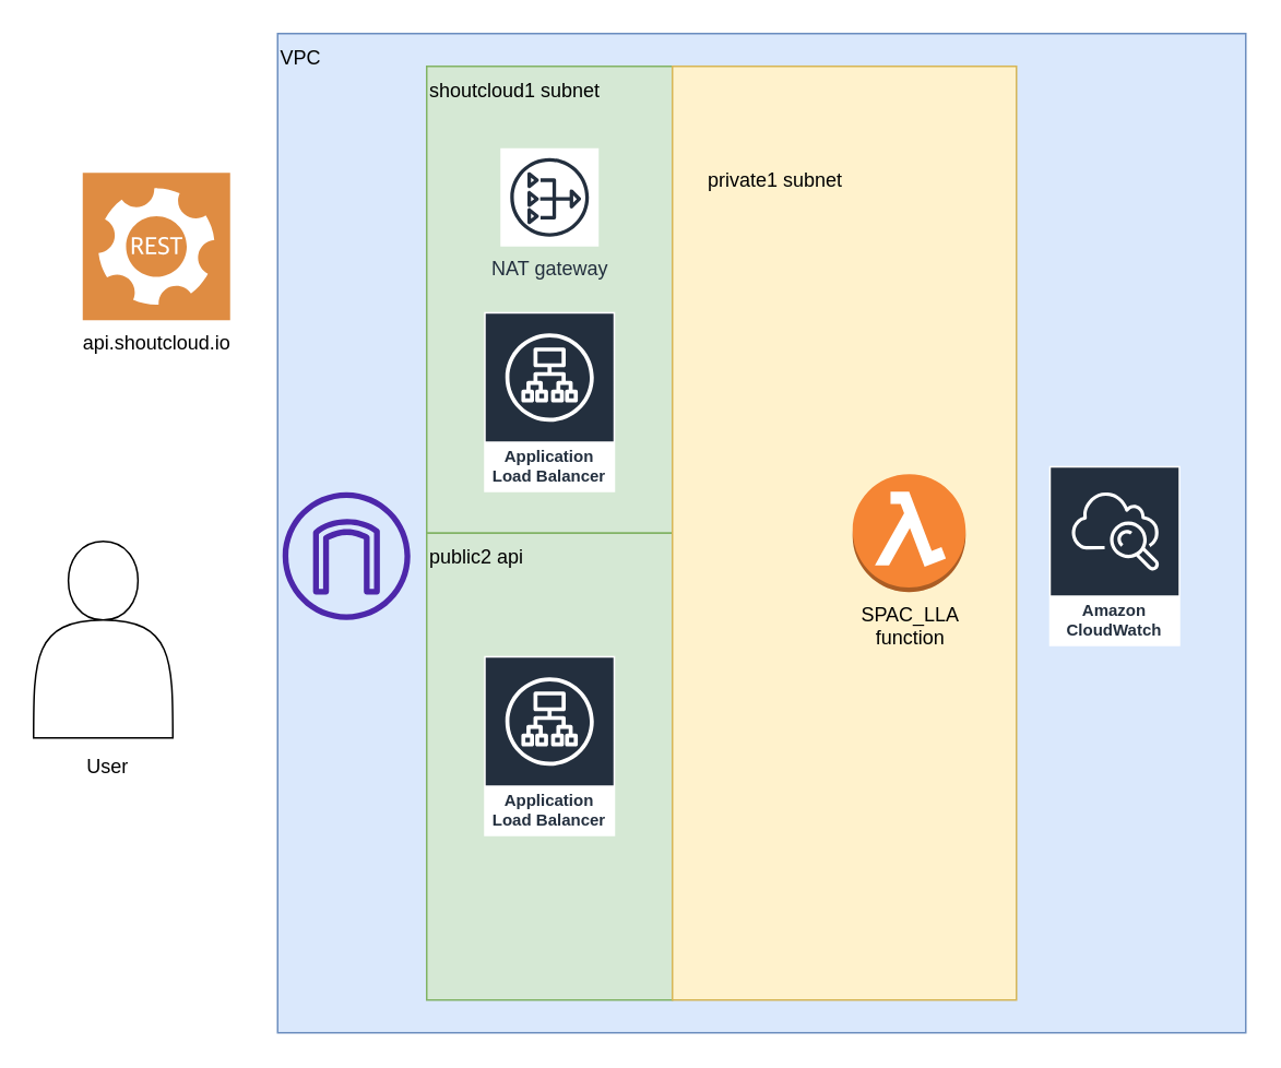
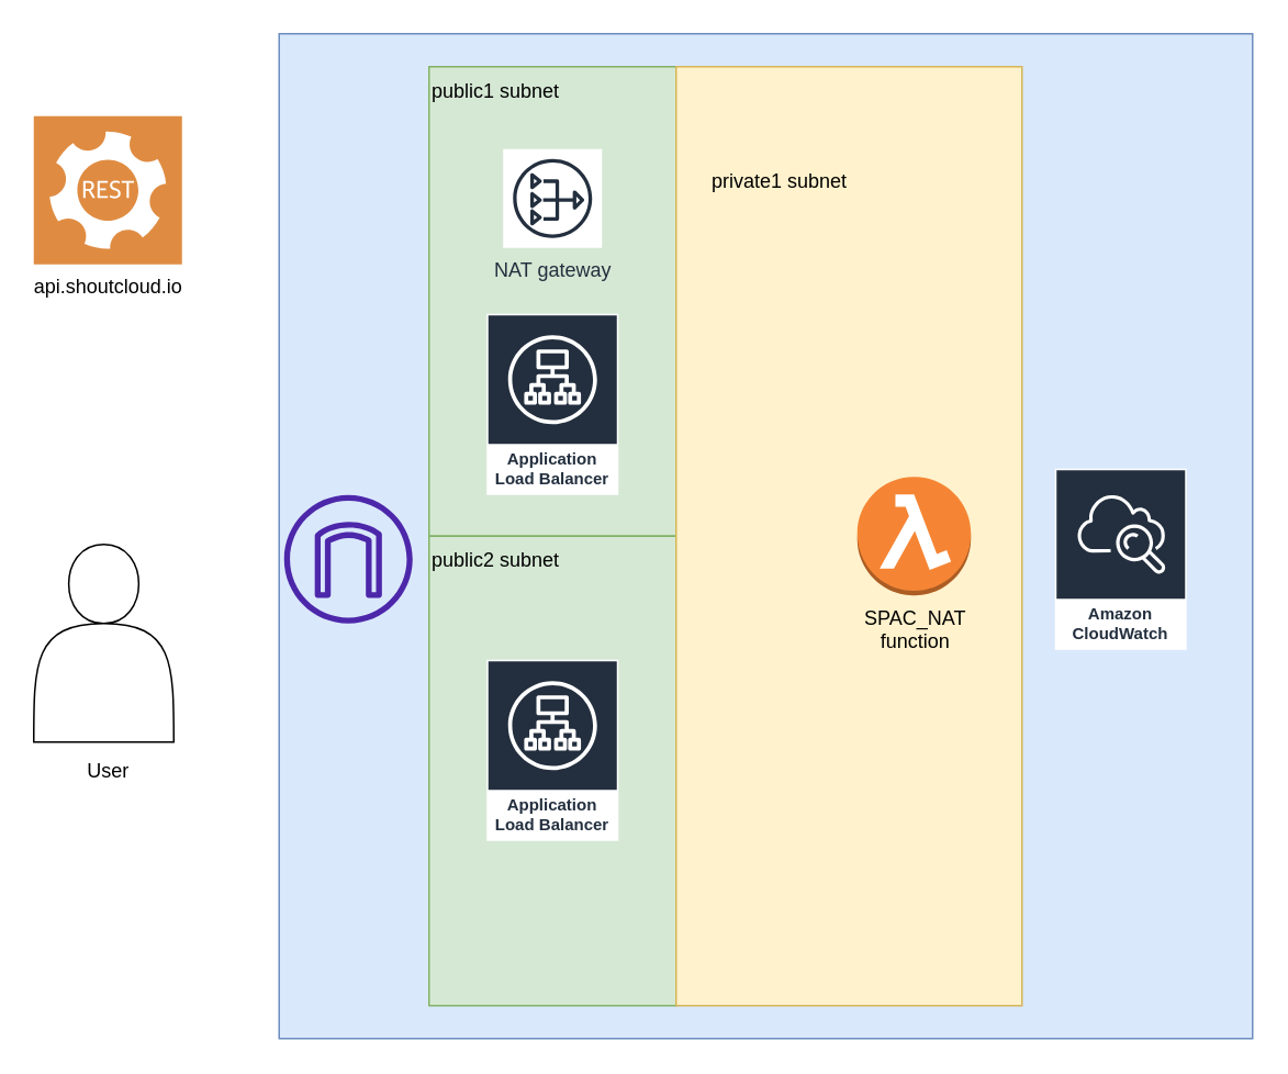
- <mxCell id="3" value="VPC" style="text;html=1;strokeColor=none;fillColor=none;align=left;verticalAlign=middle;whiteSpace=wrap;rounded=0;fontColor=#000000;" parent="1" vertex="1"><mxGeometry x="169" y="20" width="81" height="30" as="geometry" /></mxCell>
- <mxCell id="6" value="shoutcloud1 subnet" style="text;html=1;strokeColor=none;fillColor=none;align=left;verticalAlign=middle;whiteSpace=wrap;rounded=0;fontColor=#000000;" vertex="1" parent="1"><mxGeometry x="260" y="40" width="150" height="30" as="geometry" /></mxCell>
+ <mxCell id="6" value="public1 subnet" style="text;html=1;strokeColor=none;fillColor=none;align=left;verticalAlign=middle;whiteSpace=wrap;rounded=0;fontColor=#000000;" vertex="1" parent="1"><mxGeometry x="260" y="40" width="150" height="30" as="geometry" /></mxCell>
- <mxCell id="15" value="api.shoutcloud.io" style="sketch=0;pointerEvents=1;shadow=0;dashed=0;html=1;strokeColor=none;fillColor=#DF8C42;labelPosition=center;verticalLabelPosition=bottom;verticalAlign=top;align=center;outlineConnect=0;shape=mxgraph.veeam2.restful_api;" vertex="1" parent="1"><mxGeometry x="50" y="105" width="90" height="90" as="geometry" /></mxCell>
+ <mxCell id="15" value="api.shoutcloud.io" style="sketch=0;pointerEvents=1;shadow=0;dashed=0;html=1;strokeColor=none;fillColor=#DF8C42;labelPosition=center;verticalLabelPosition=bottom;verticalAlign=top;align=center;outlineConnect=0;shape=mxgraph.veeam2.restful_api;" vertex="1" parent="1"><mxGeometry x="20" y="70" width="90" height="90" as="geometry" /></mxCell>
- <mxCell id="7" value="public2 api" style="text;html=1;strokeColor=none;fillColor=none;align=left;verticalAlign=middle;whiteSpace=wrap;rounded=0;fontColor=#000000;" vertex="1" parent="1"><mxGeometry x="260" y="325" width="150" height="30" as="geometry" /></mxCell>
+ <mxCell id="7" value="public2 subnet" style="text;html=1;strokeColor=none;fillColor=none;align=left;verticalAlign=middle;whiteSpace=wrap;rounded=0;fontColor=#000000;" vertex="1" parent="1"><mxGeometry x="260" y="325" width="150" height="30" as="geometry" /></mxCell>
- <mxCell id="11" value="SPAC_LLA&lt;br&gt;function" style="outlineConnect=0;dashed=0;verticalLabelPosition=bottom;verticalAlign=top;align=center;html=1;shape=mxgraph.aws3.lambda_function;fillColor=#F58534;gradientColor=none;" vertex="1" parent="1"><mxGeometry x="520" y="289" width="69" height="72" as="geometry" /></mxCell>
+ <mxCell id="11" value="SPAC_NAT&lt;br&gt;function" style="outlineConnect=0;dashed=0;verticalLabelPosition=bottom;verticalAlign=top;align=center;html=1;shape=mxgraph.aws3.lambda_function;fillColor=#F58534;gradientColor=none;" vertex="1" parent="1"><mxGeometry x="520" y="289" width="69" height="72" as="geometry" /></mxCell>
